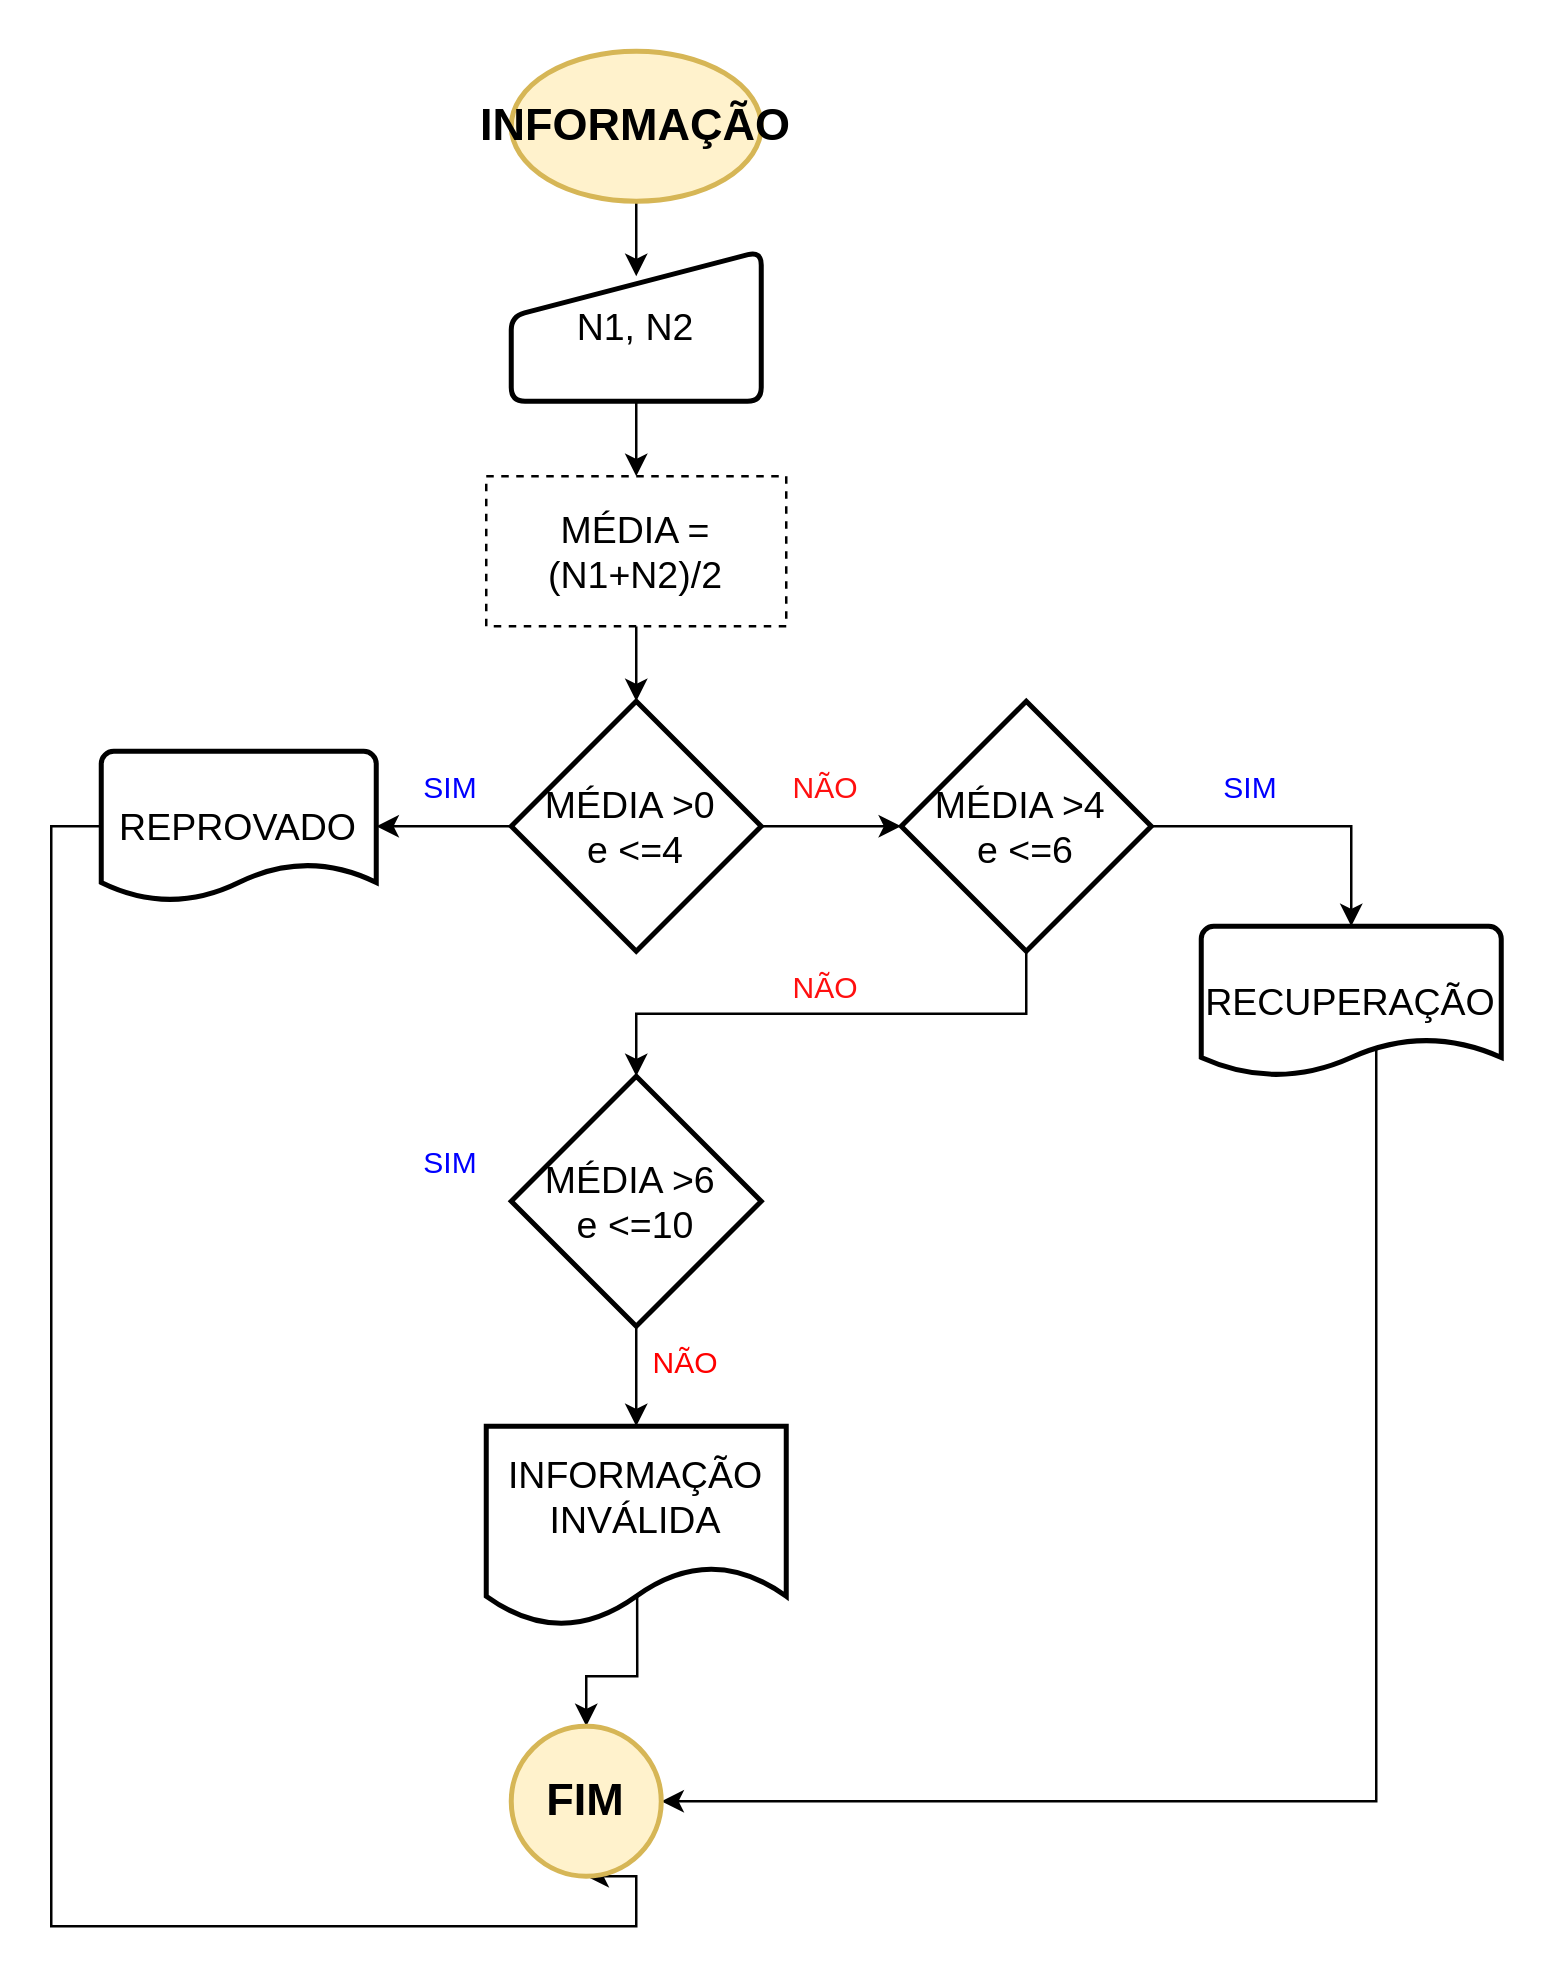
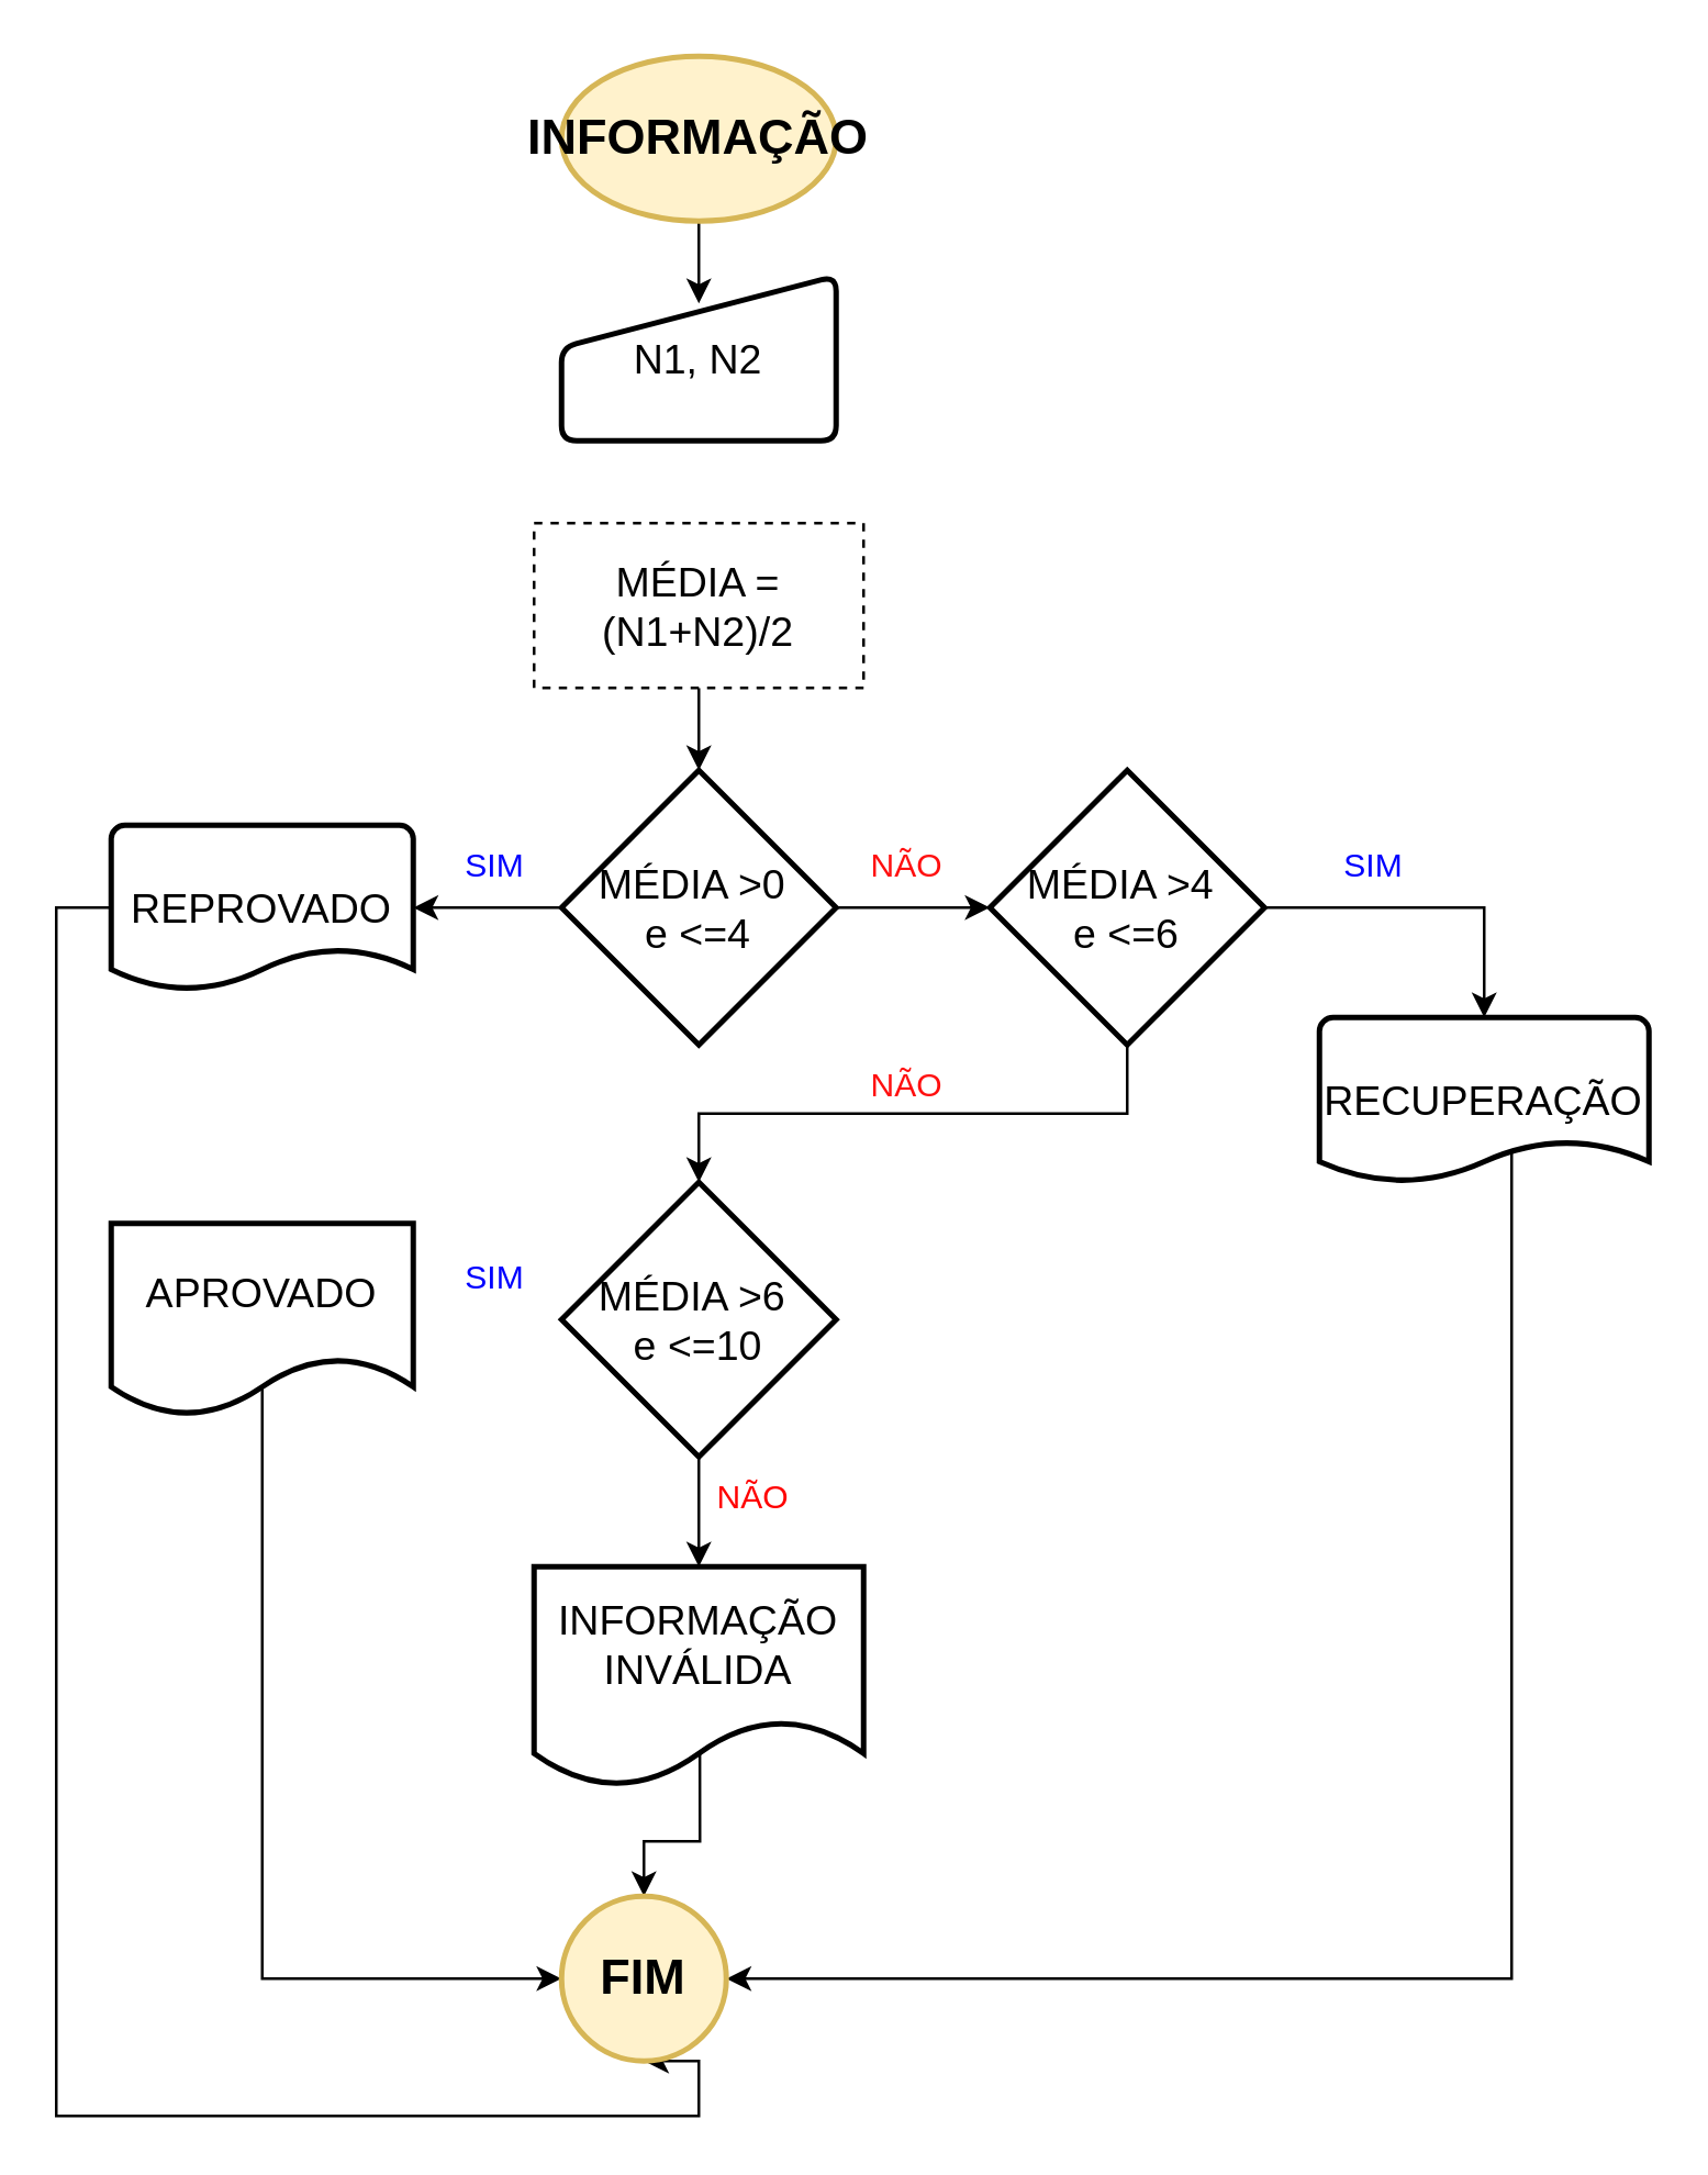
- <mxCell id="3" value="" style="edgeStyle=orthogonalEdgeStyle;rounded=0;orthogonalLoop=1;jettySize=auto;html=1;" parent="1" source="4" target="7" edge="1"><mxGeometry relative="1" as="geometry" /></mxCell>
+ <mxCell id="21" value="&lt;font style=&quot;font-size: 15px;&quot;&gt;APROVADO&lt;/font&gt;" style="shape=document;whiteSpace=wrap;html=1;boundedLbl=1;strokeWidth=2;" vertex="1" parent="1"><mxGeometry x="40" y="445" width="110" height="70" as="geometry" /></mxCell>
+ <mxCell id="20" style="edgeStyle=orthogonalEdgeStyle;rounded=0;orthogonalLoop=1;jettySize=auto;html=1;entryX=0;entryY=0.5;entryDx=0;entryDy=0;entryPerimeter=0;exitX=0.465;exitY=0.834;exitDx=0;exitDy=0;exitPerimeter=0;" edge="1" parent="1" source="21" target="24"><mxGeometry relative="1" as="geometry"><mxPoint x="100" y="851.6" as="targetPoint" /><Array as="points"><mxPoint x="95" y="503" /><mxPoint x="95" y="720" /></Array></mxGeometry></mxCell>
